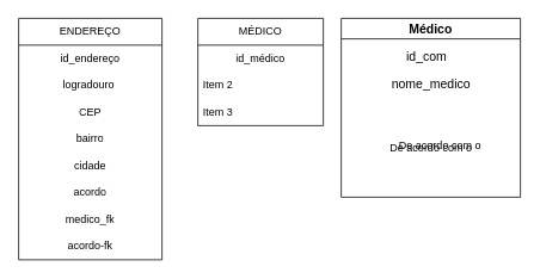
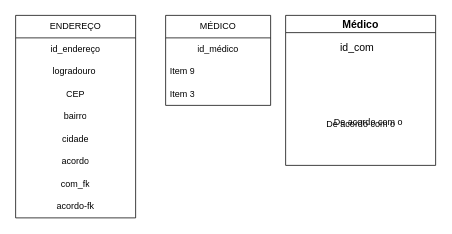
- <mxCell id="4" value="&lt;font style=&quot;font-size: 14px;&quot;&gt;nome_medico&lt;/font&gt;" style="text;html=1;align=center;verticalAlign=middle;resizable=0;points=[];autosize=1;strokeColor=none;fillColor=none;" vertex="1" parent="2"><mxGeometry x="45" y="58" width="110" height="30" as="geometry" /></mxCell>
- <mxCell id="18" value="Item 2" style="text;strokeColor=none;fillColor=none;align=left;verticalAlign=middle;spacingLeft=4;spacingRight=4;overflow=hidden;points=[[0,0.5],[1,0.5]];portConstraint=eastwest;rotatable=0;whiteSpace=wrap;html=1;" vertex="1" parent="16"><mxGeometry y="60" width="140" height="30" as="geometry" /></mxCell>
+ <mxCell id="18" value="Item 9" style="text;strokeColor=none;fillColor=none;align=left;verticalAlign=middle;spacingLeft=4;spacingRight=4;overflow=hidden;points=[[0,0.5],[1,0.5]];portConstraint=eastwest;rotatable=0;whiteSpace=wrap;html=1;" vertex="1" parent="16"><mxGeometry y="60" width="140" height="30" as="geometry" /></mxCell>
- <mxCell id="14" value="medico_fk" style="text;strokeColor=none;fillColor=none;align=center;verticalAlign=middle;spacingLeft=4;spacingRight=4;overflow=hidden;points=[[0,0.5],[1,0.5]];portConstraint=eastwest;rotatable=0;whiteSpace=wrap;html=1;" vertex="1" parent="7"><mxGeometry y="210" width="160" height="30" as="geometry" /></mxCell>
+ <mxCell id="14" value="com_fk" style="text;strokeColor=none;fillColor=none;align=center;verticalAlign=middle;spacingLeft=4;spacingRight=4;overflow=hidden;points=[[0,0.5],[1,0.5]];portConstraint=eastwest;rotatable=0;whiteSpace=wrap;html=1;" vertex="1" parent="7"><mxGeometry y="210" width="160" height="30" as="geometry" /></mxCell>
